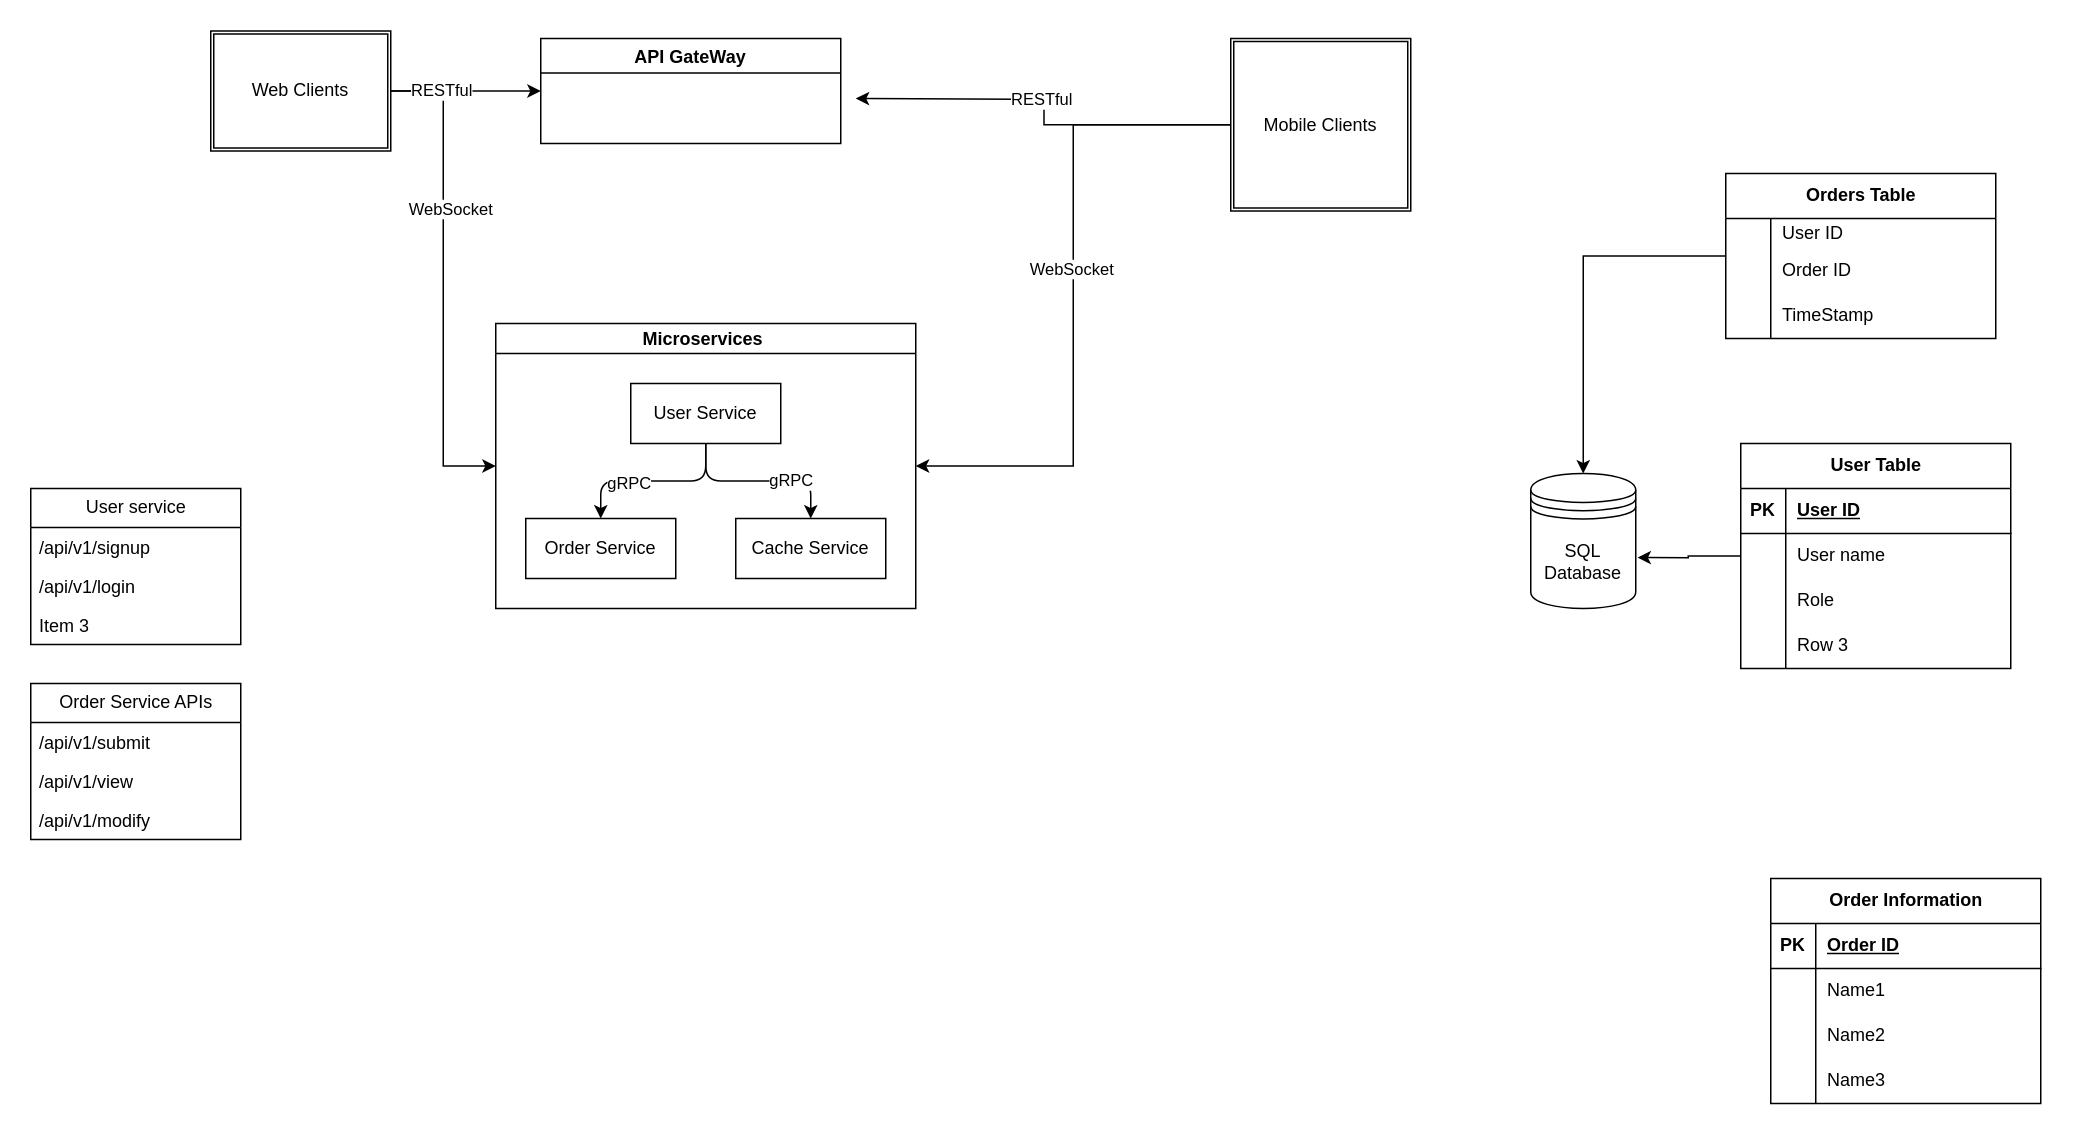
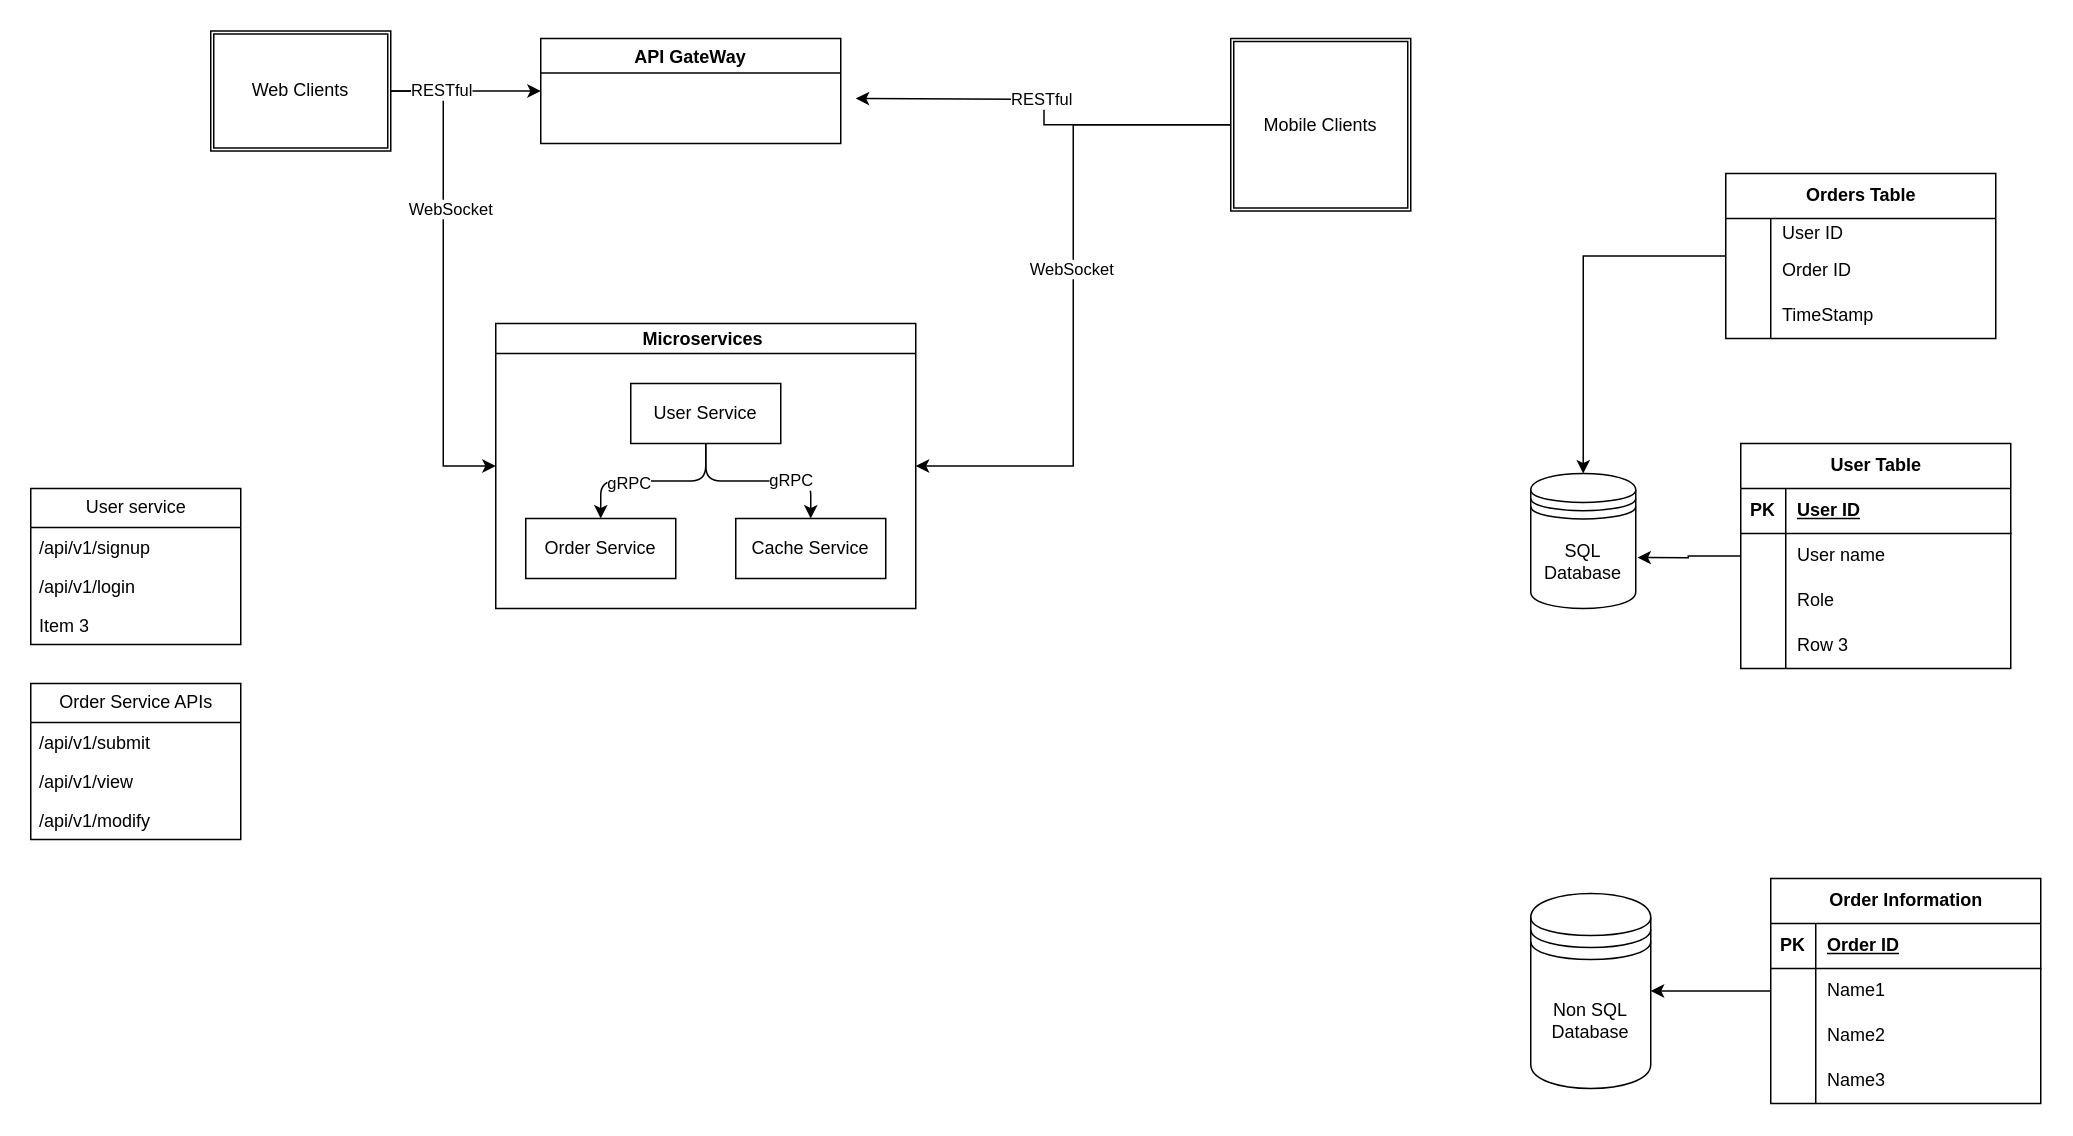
+ <mxCell id="49" value="Non SQL Database" style="shape=datastore;whiteSpace=wrap;html=1;" vertex="1" parent="1"><mxGeometry x="1020" y="595" width="80" height="130" as="geometry" /></mxCell>
+ <mxCell id="35" style="edgeStyle=orthogonalEdgeStyle;rounded=0;orthogonalLoop=1;jettySize=auto;html=1;entryX=1;entryY=0.5;entryDx=0;entryDy=0;" edge="1" parent="1" source="36" target="49"><mxGeometry relative="1" as="geometry" /></mxCell>
